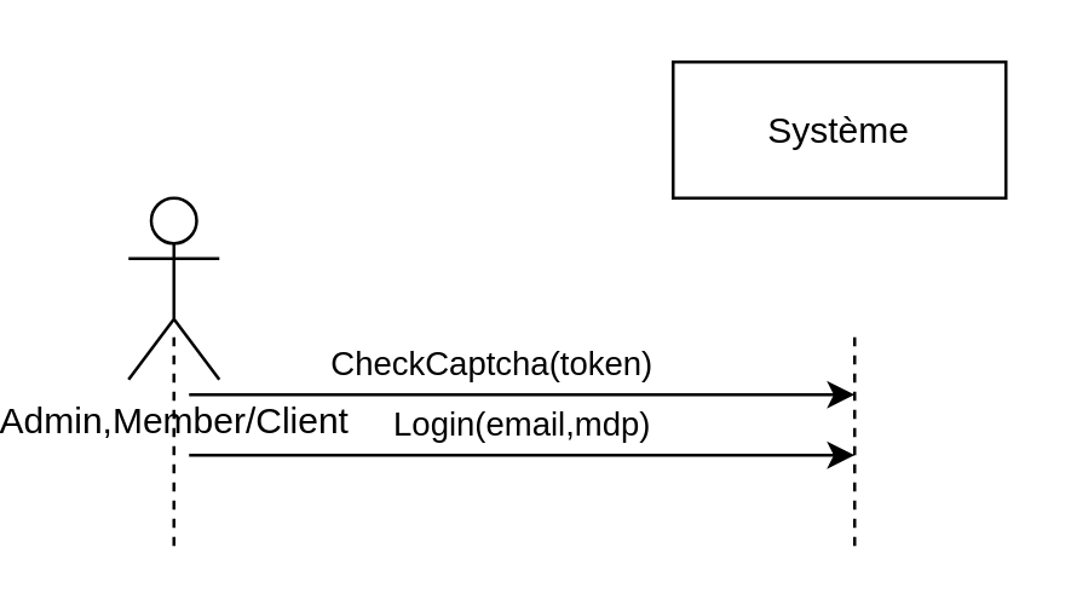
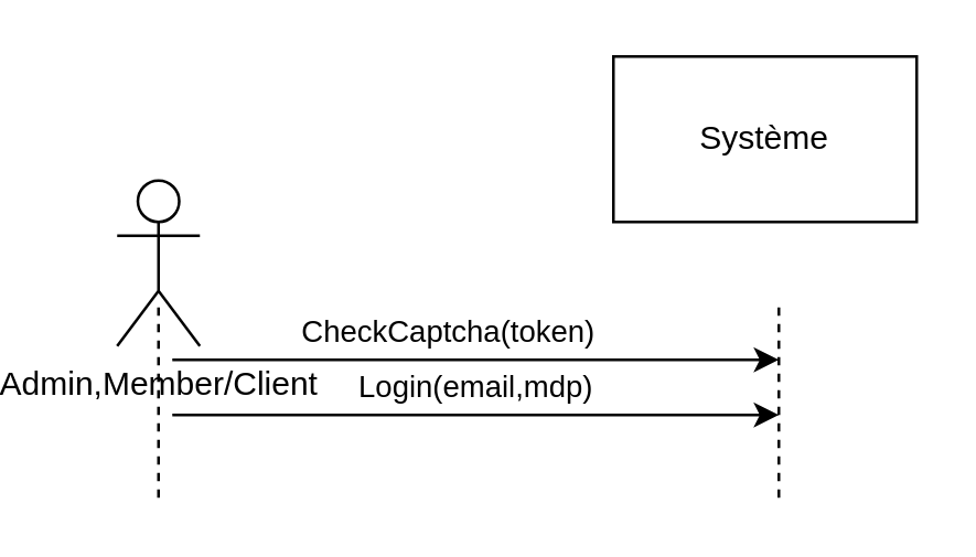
- <mxCell id="4" value="Système" style="rounded=0;whiteSpace=wrap;html=1;" vertex="1" parent="1"><mxGeometry x="200" y="20" width="110" height="45" as="geometry" /></mxCell>
+ <mxCell id="4" value="Système" style="rounded=0;whiteSpace=wrap;html=1;" vertex="1" parent="1"><mxGeometry x="200" y="20" width="110" height="60" as="geometry" /></mxCell>
